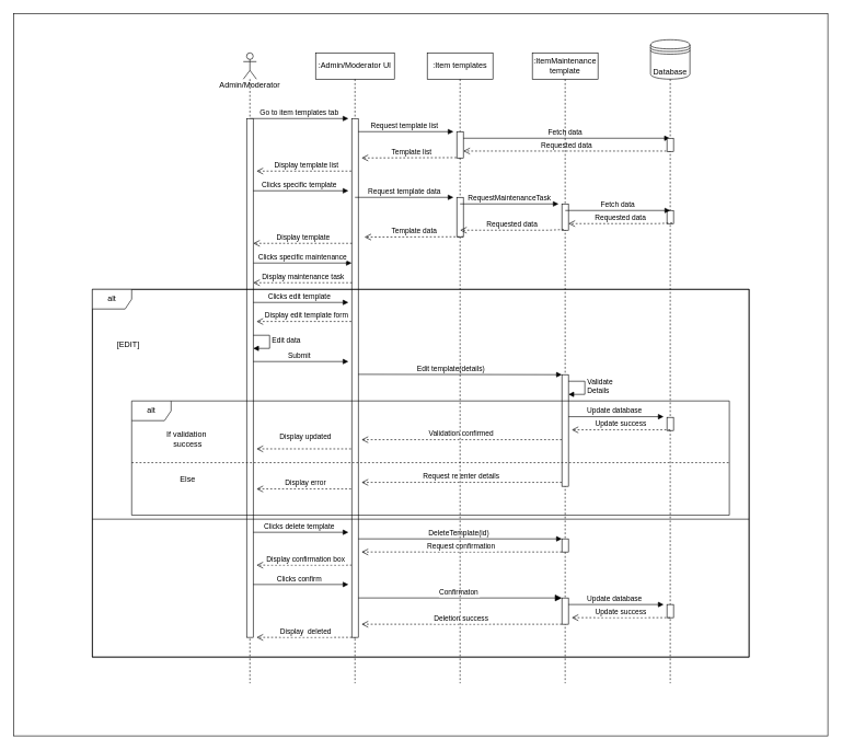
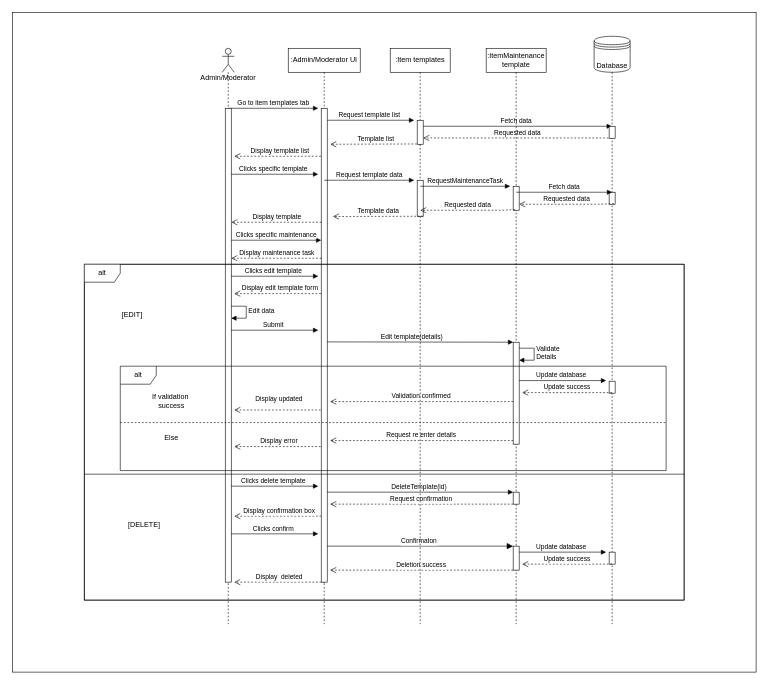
- <mxCell id="65" value="[EDIT]" style="text;html=1;strokeColor=none;fillColor=none;align=center;verticalAlign=middle;whiteSpace=wrap;rounded=0;movable=0;resizable=0;rotatable=0;deletable=0;editable=0;connectable=0;" vertex="1" parent="62"><mxGeometry x="25" y="70" width="60" height="30" as="geometry" /></mxCell>
+ <mxCell id="65" value="[EDIT]" style="text;html=1;strokeColor=none;fillColor=none;align=center;verticalAlign=middle;whiteSpace=wrap;rounded=0;movable=0;resizable=0;rotatable=0;deletable=0;editable=0;connectable=0;" vertex="1" parent="62"><mxGeometry x="50" y="70" width="60" height="30" as="geometry" /></mxCell>
+ <mxCell id="66" value="[DELETE]" style="text;html=1;strokeColor=none;fillColor=none;align=center;verticalAlign=middle;whiteSpace=wrap;rounded=0;movable=0;resizable=0;rotatable=0;deletable=0;editable=0;connectable=0;" vertex="1" parent="62"><mxGeometry x="70" y="420" width="60" height="30" as="geometry" /></mxCell>
